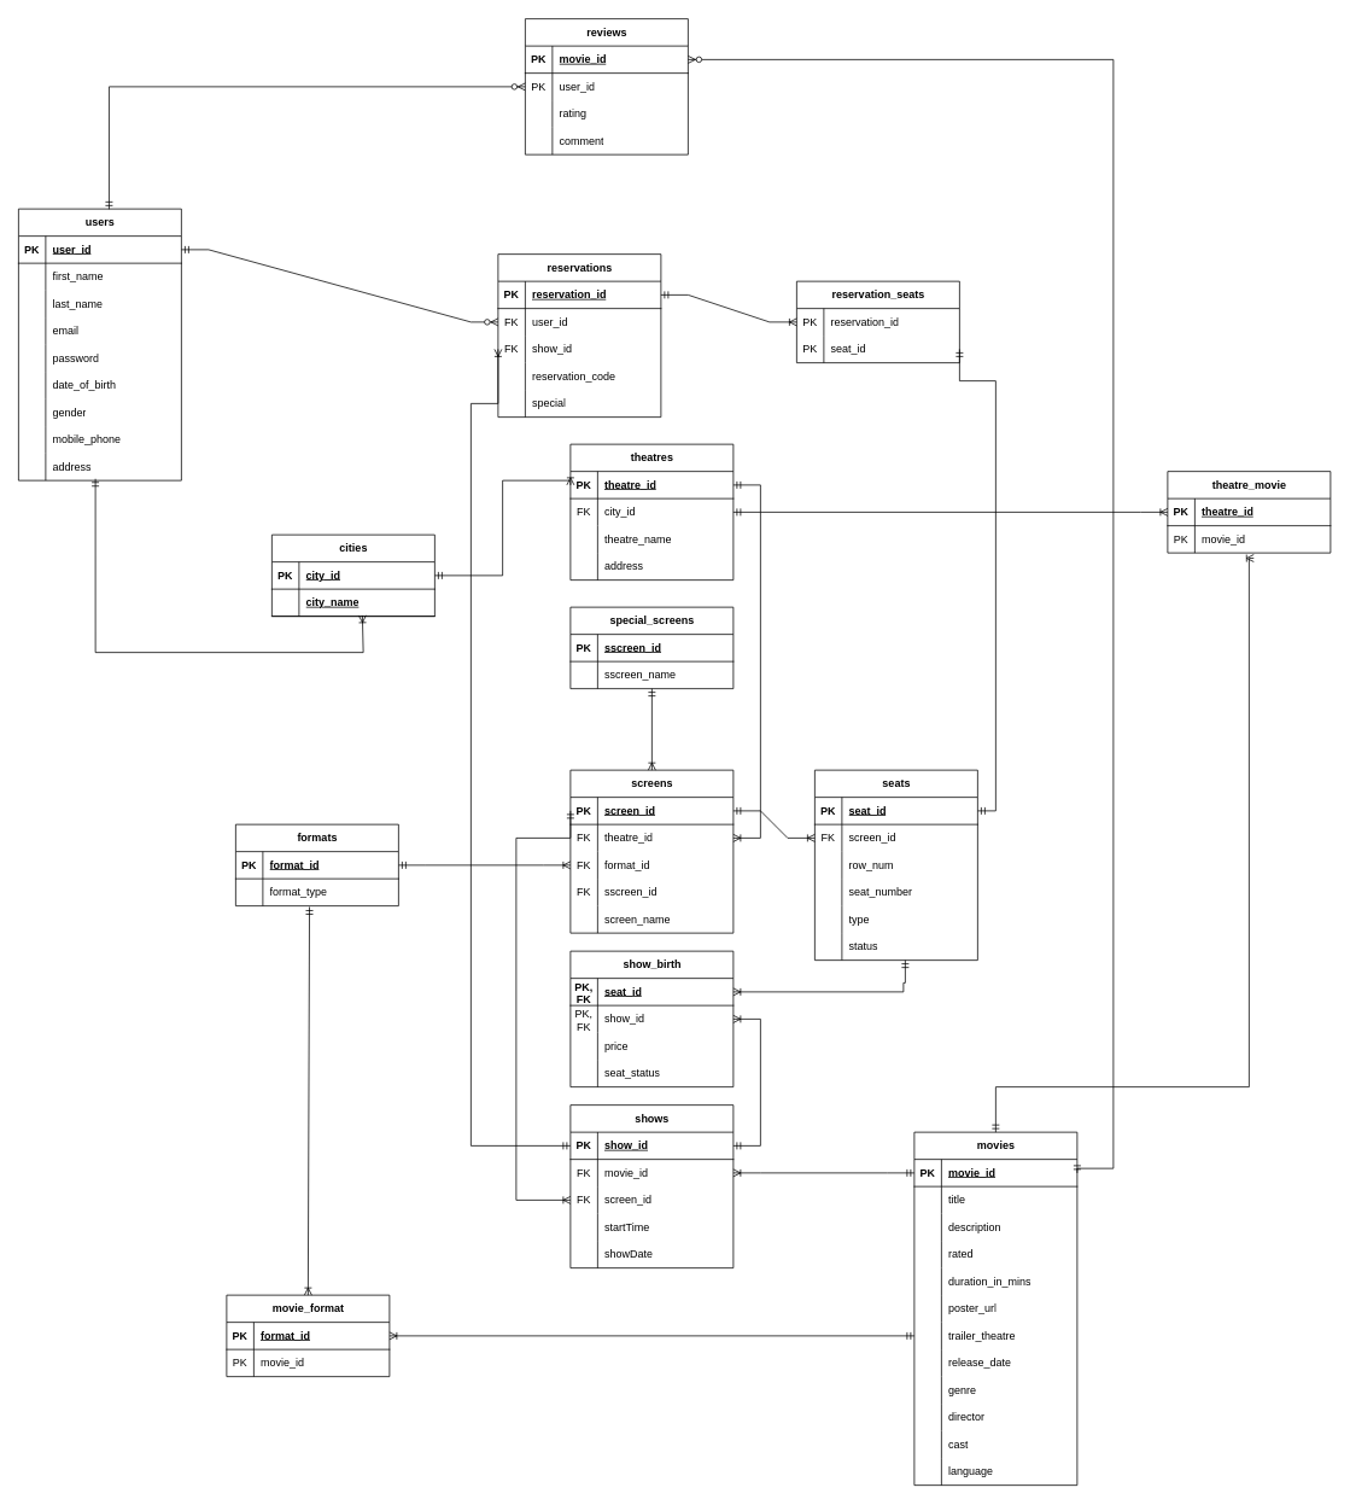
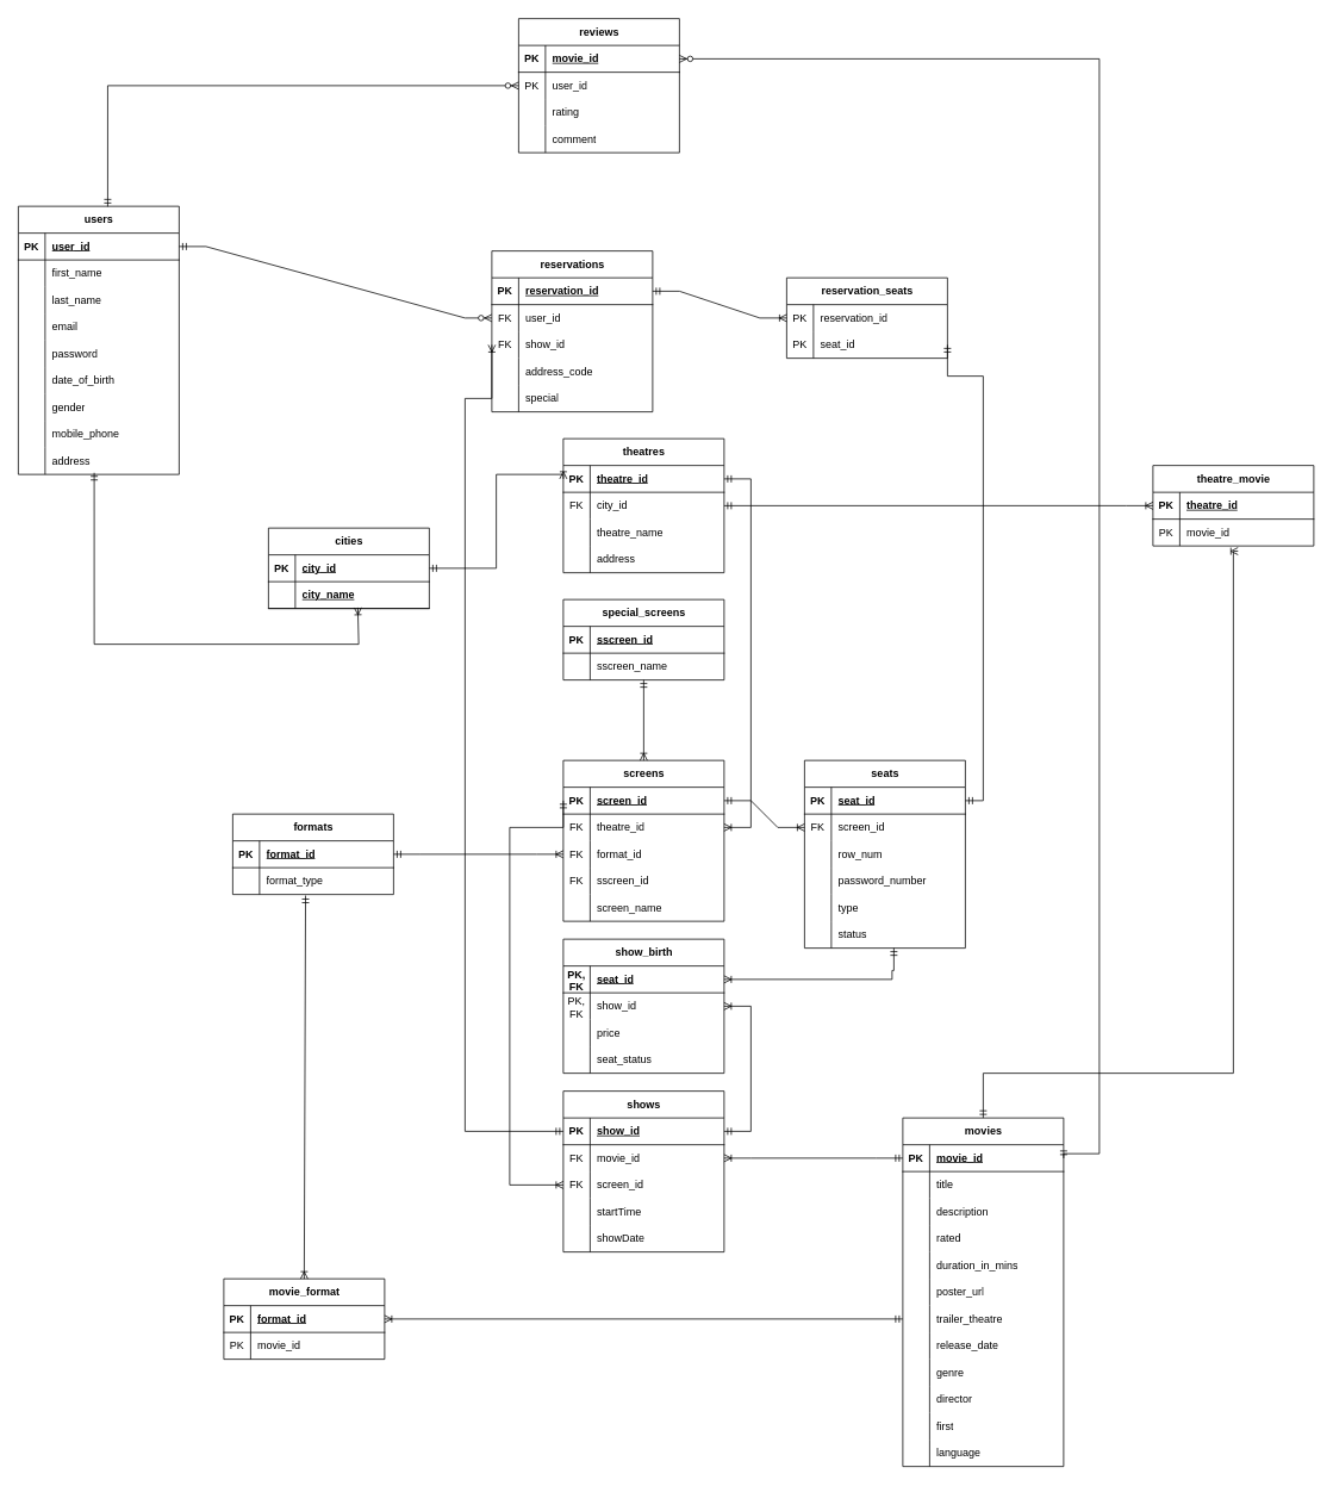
- <mxCell id="154" value="reservation_code" style="shape=partialRectangle;connectable=0;fillColor=none;top=0;left=0;bottom=0;right=0;align=left;spacingLeft=6;overflow=hidden;whiteSpace=wrap;html=1;" parent="152" vertex="1"><mxGeometry x="30" width="150" height="30" as="geometry"><mxRectangle width="150" height="30" as="alternateBounds" /></mxGeometry></mxCell>
+ <mxCell id="154" value="address_code" style="shape=partialRectangle;connectable=0;fillColor=none;top=0;left=0;bottom=0;right=0;align=left;spacingLeft=6;overflow=hidden;whiteSpace=wrap;html=1;" parent="152" vertex="1"><mxGeometry x="30" width="150" height="30" as="geometry"><mxRectangle width="150" height="30" as="alternateBounds" /></mxGeometry></mxCell>
- <mxCell id="108" value="seat_number" style="shape=partialRectangle;connectable=0;fillColor=none;top=0;left=0;bottom=0;right=0;align=left;spacingLeft=6;overflow=hidden;whiteSpace=wrap;html=1;" parent="106" vertex="1"><mxGeometry x="30" width="150" height="30" as="geometry"><mxRectangle width="150" height="30" as="alternateBounds" /></mxGeometry></mxCell>
+ <mxCell id="108" value="password_number" style="shape=partialRectangle;connectable=0;fillColor=none;top=0;left=0;bottom=0;right=0;align=left;spacingLeft=6;overflow=hidden;whiteSpace=wrap;html=1;" parent="106" vertex="1"><mxGeometry x="30" width="150" height="30" as="geometry"><mxRectangle width="150" height="30" as="alternateBounds" /></mxGeometry></mxCell>
- <mxCell id="35" value="cast" style="shape=partialRectangle;connectable=0;fillColor=none;top=0;left=0;bottom=0;right=0;align=left;spacingLeft=6;overflow=hidden;whiteSpace=wrap;html=1;" parent="33" vertex="1"><mxGeometry x="30" width="150" height="30" as="geometry"><mxRectangle width="150" height="30" as="alternateBounds" /></mxGeometry></mxCell>
+ <mxCell id="35" value="first" style="shape=partialRectangle;connectable=0;fillColor=none;top=0;left=0;bottom=0;right=0;align=left;spacingLeft=6;overflow=hidden;whiteSpace=wrap;html=1;" parent="33" vertex="1"><mxGeometry x="30" width="150" height="30" as="geometry"><mxRectangle width="150" height="30" as="alternateBounds" /></mxGeometry></mxCell>
